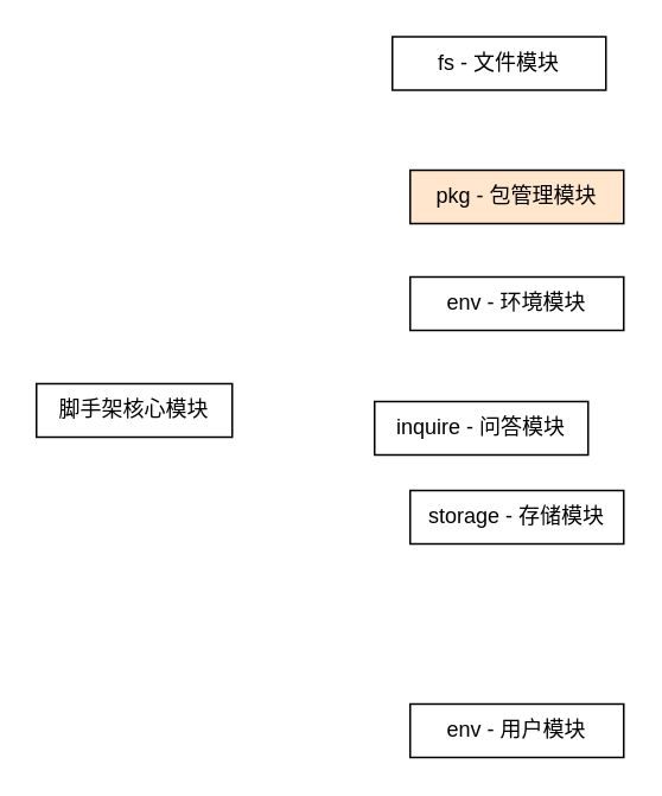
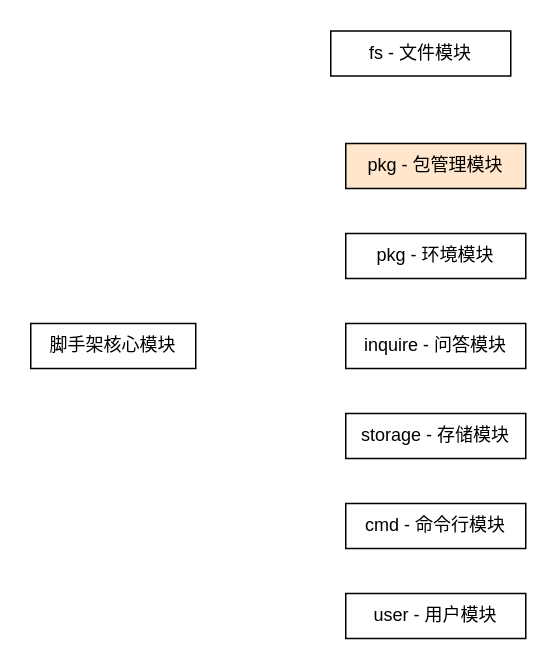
- <mxCell id="4" value="env - 环境模块" style="rounded=0;whiteSpace=wrap;html=1;" parent="1" vertex="1"><mxGeometry x="230" y="155" width="120" height="30" as="geometry" /></mxCell>
+ <mxCell id="4" value="pkg - 环境模块" style="rounded=0;whiteSpace=wrap;html=1;" parent="1" vertex="1"><mxGeometry x="230" y="155" width="120" height="30" as="geometry" /></mxCell>
- <mxCell id="5" value="inquire - 问答模块" style="rounded=0;whiteSpace=wrap;html=1;" parent="1" vertex="1"><mxGeometry x="210" y="225" width="120" height="30" as="geometry" /></mxCell>
+ <mxCell id="5" value="inquire - 问答模块" style="rounded=0;whiteSpace=wrap;html=1;" parent="1" vertex="1"><mxGeometry x="230" y="215" width="120" height="30" as="geometry" /></mxCell>
+ <mxCell id="8" value="cmd - 命令行模块" style="rounded=0;whiteSpace=wrap;html=1;" vertex="1" parent="1"><mxGeometry x="230" y="335" width="120" height="30" as="geometry" /></mxCell>
- <mxCell id="9" value="env - 用户模块" style="rounded=0;whiteSpace=wrap;html=1;" vertex="1" parent="1"><mxGeometry x="230" y="395" width="120" height="30" as="geometry" /></mxCell>
+ <mxCell id="9" value="user - 用户模块" style="rounded=0;whiteSpace=wrap;html=1;" vertex="1" parent="1"><mxGeometry x="230" y="395" width="120" height="30" as="geometry" /></mxCell>
